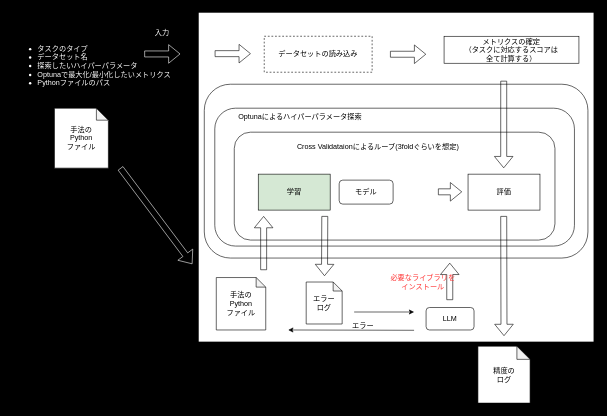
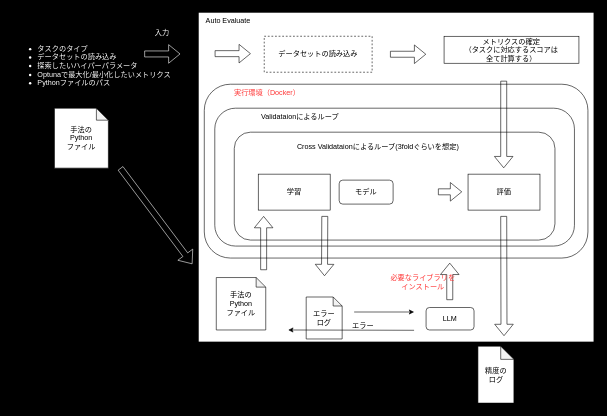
+ <mxCell id="12" value="Auto Evaluate" style="text;html=1;strokeColor=none;fillColor=none;align=center;verticalAlign=middle;whiteSpace=wrap;rounded=0;" parent="1" vertex="1"><mxGeometry x="330" y="20" width="100" height="30" as="geometry" /></mxCell>
- <mxCell id="7" value="&lt;ul&gt;&lt;li&gt;タスクのタイプ&lt;/li&gt;&lt;li&gt;データセット名&lt;/li&gt;&lt;li&gt;探索したいハイパーパラメータ&lt;/li&gt;&lt;li&gt;Optunaで最大化/最小化したいメトリクス&lt;/li&gt;&lt;li&gt;Pythonファイルのパス&lt;/li&gt;&lt;/ul&gt;" style="text;html=1;strokeColor=none;fillColor=none;align=left;verticalAlign=middle;whiteSpace=wrap;rounded=0;fontColor=#FFFFFF;" parent="1" vertex="1"><mxGeometry x="20" width="270" height="137.5" as="geometry" y="40" /></mxCell>
+ <mxCell id="7" value="&lt;ul&gt;&lt;li&gt;タスクのタイプ&lt;/li&gt;&lt;li&gt;データセットの読み込み&lt;/li&gt;&lt;li&gt;探索したいハイパーパラメータ&lt;/li&gt;&lt;li&gt;Optunaで最大化/最小化したいメトリクス&lt;/li&gt;&lt;li&gt;Pythonファイルのパス&lt;/li&gt;&lt;/ul&gt;" style="text;html=1;strokeColor=none;fillColor=none;align=left;verticalAlign=middle;whiteSpace=wrap;rounded=0;fontColor=#FFFFFF;" parent="1" vertex="1"><mxGeometry x="20" width="270" height="137.5" as="geometry" y="40" /></mxCell>
+ <mxCell id="26" value="実行環境（Docker）" style="text;html=1;align=center;verticalAlign=middle;whiteSpace=wrap;rounded=0;fontColor=#FF3333;" parent="1" vertex="1"><mxGeometry x="360" y="140" width="170" height="30" as="geometry" /></mxCell>
- <mxCell id="13" value="Optunaによるハイパーパラメータ探索" style="text;html=1;strokeColor=none;fillColor=none;align=center;verticalAlign=middle;whiteSpace=wrap;rounded=0;" parent="1" vertex="1"><mxGeometry x="375" y="180" width="250" height="30" as="geometry" /></mxCell>
+ <mxCell id="13" value="Validataionによるループ" style="text;html=1;strokeColor=none;fillColor=none;align=center;verticalAlign=middle;whiteSpace=wrap;rounded=0;" parent="1" vertex="1"><mxGeometry x="375" y="180" width="250" height="30" as="geometry" /></mxCell>
- <mxCell id="10" value="学習" style="rounded=0;whiteSpace=wrap;html=1;fillColor=#d5e8d4;" parent="1" vertex="1"><mxGeometry x="430" y="290" width="120" height="60" as="geometry" /></mxCell>
+ <mxCell id="10" value="学習" style="rounded=0;whiteSpace=wrap;html=1;" parent="1" vertex="1"><mxGeometry x="430" y="290" width="120" height="60" as="geometry" /></mxCell>
- <mxCell id="25" value="エラー&lt;br&gt;ログ" style="shape=note;whiteSpace=wrap;html=1;backgroundOutline=1;darkOpacity=0.05;size=15;" parent="1" vertex="1"><mxGeometry x="510" y="470" width="60" height="70" as="geometry" /></mxCell>
+ <mxCell id="25" value="エラー&lt;br&gt;ログ" style="shape=note;whiteSpace=wrap;html=1;backgroundOutline=1;darkOpacity=0.05;size=15;" parent="1" vertex="1"><mxGeometry x="510" y="495" width="60" height="70" as="geometry" /></mxCell>
- <mxCell id="23" value="精度の&lt;br&gt;ログ" style="shape=note;whiteSpace=wrap;html=1;backgroundOutline=1;darkOpacity=0.05;size=22;" parent="1" vertex="1"><mxGeometry x="796.5" y="577" width="87" height="95" as="geometry" /></mxCell>
+ <mxCell id="23" value="精度の&lt;br&gt;ログ" style="shape=note;whiteSpace=wrap;html=1;backgroundOutline=1;darkOpacity=0.05;size=22;" parent="1" vertex="1"><mxGeometry x="796.5" y="577" width="60" height="95" as="geometry" /></mxCell>
